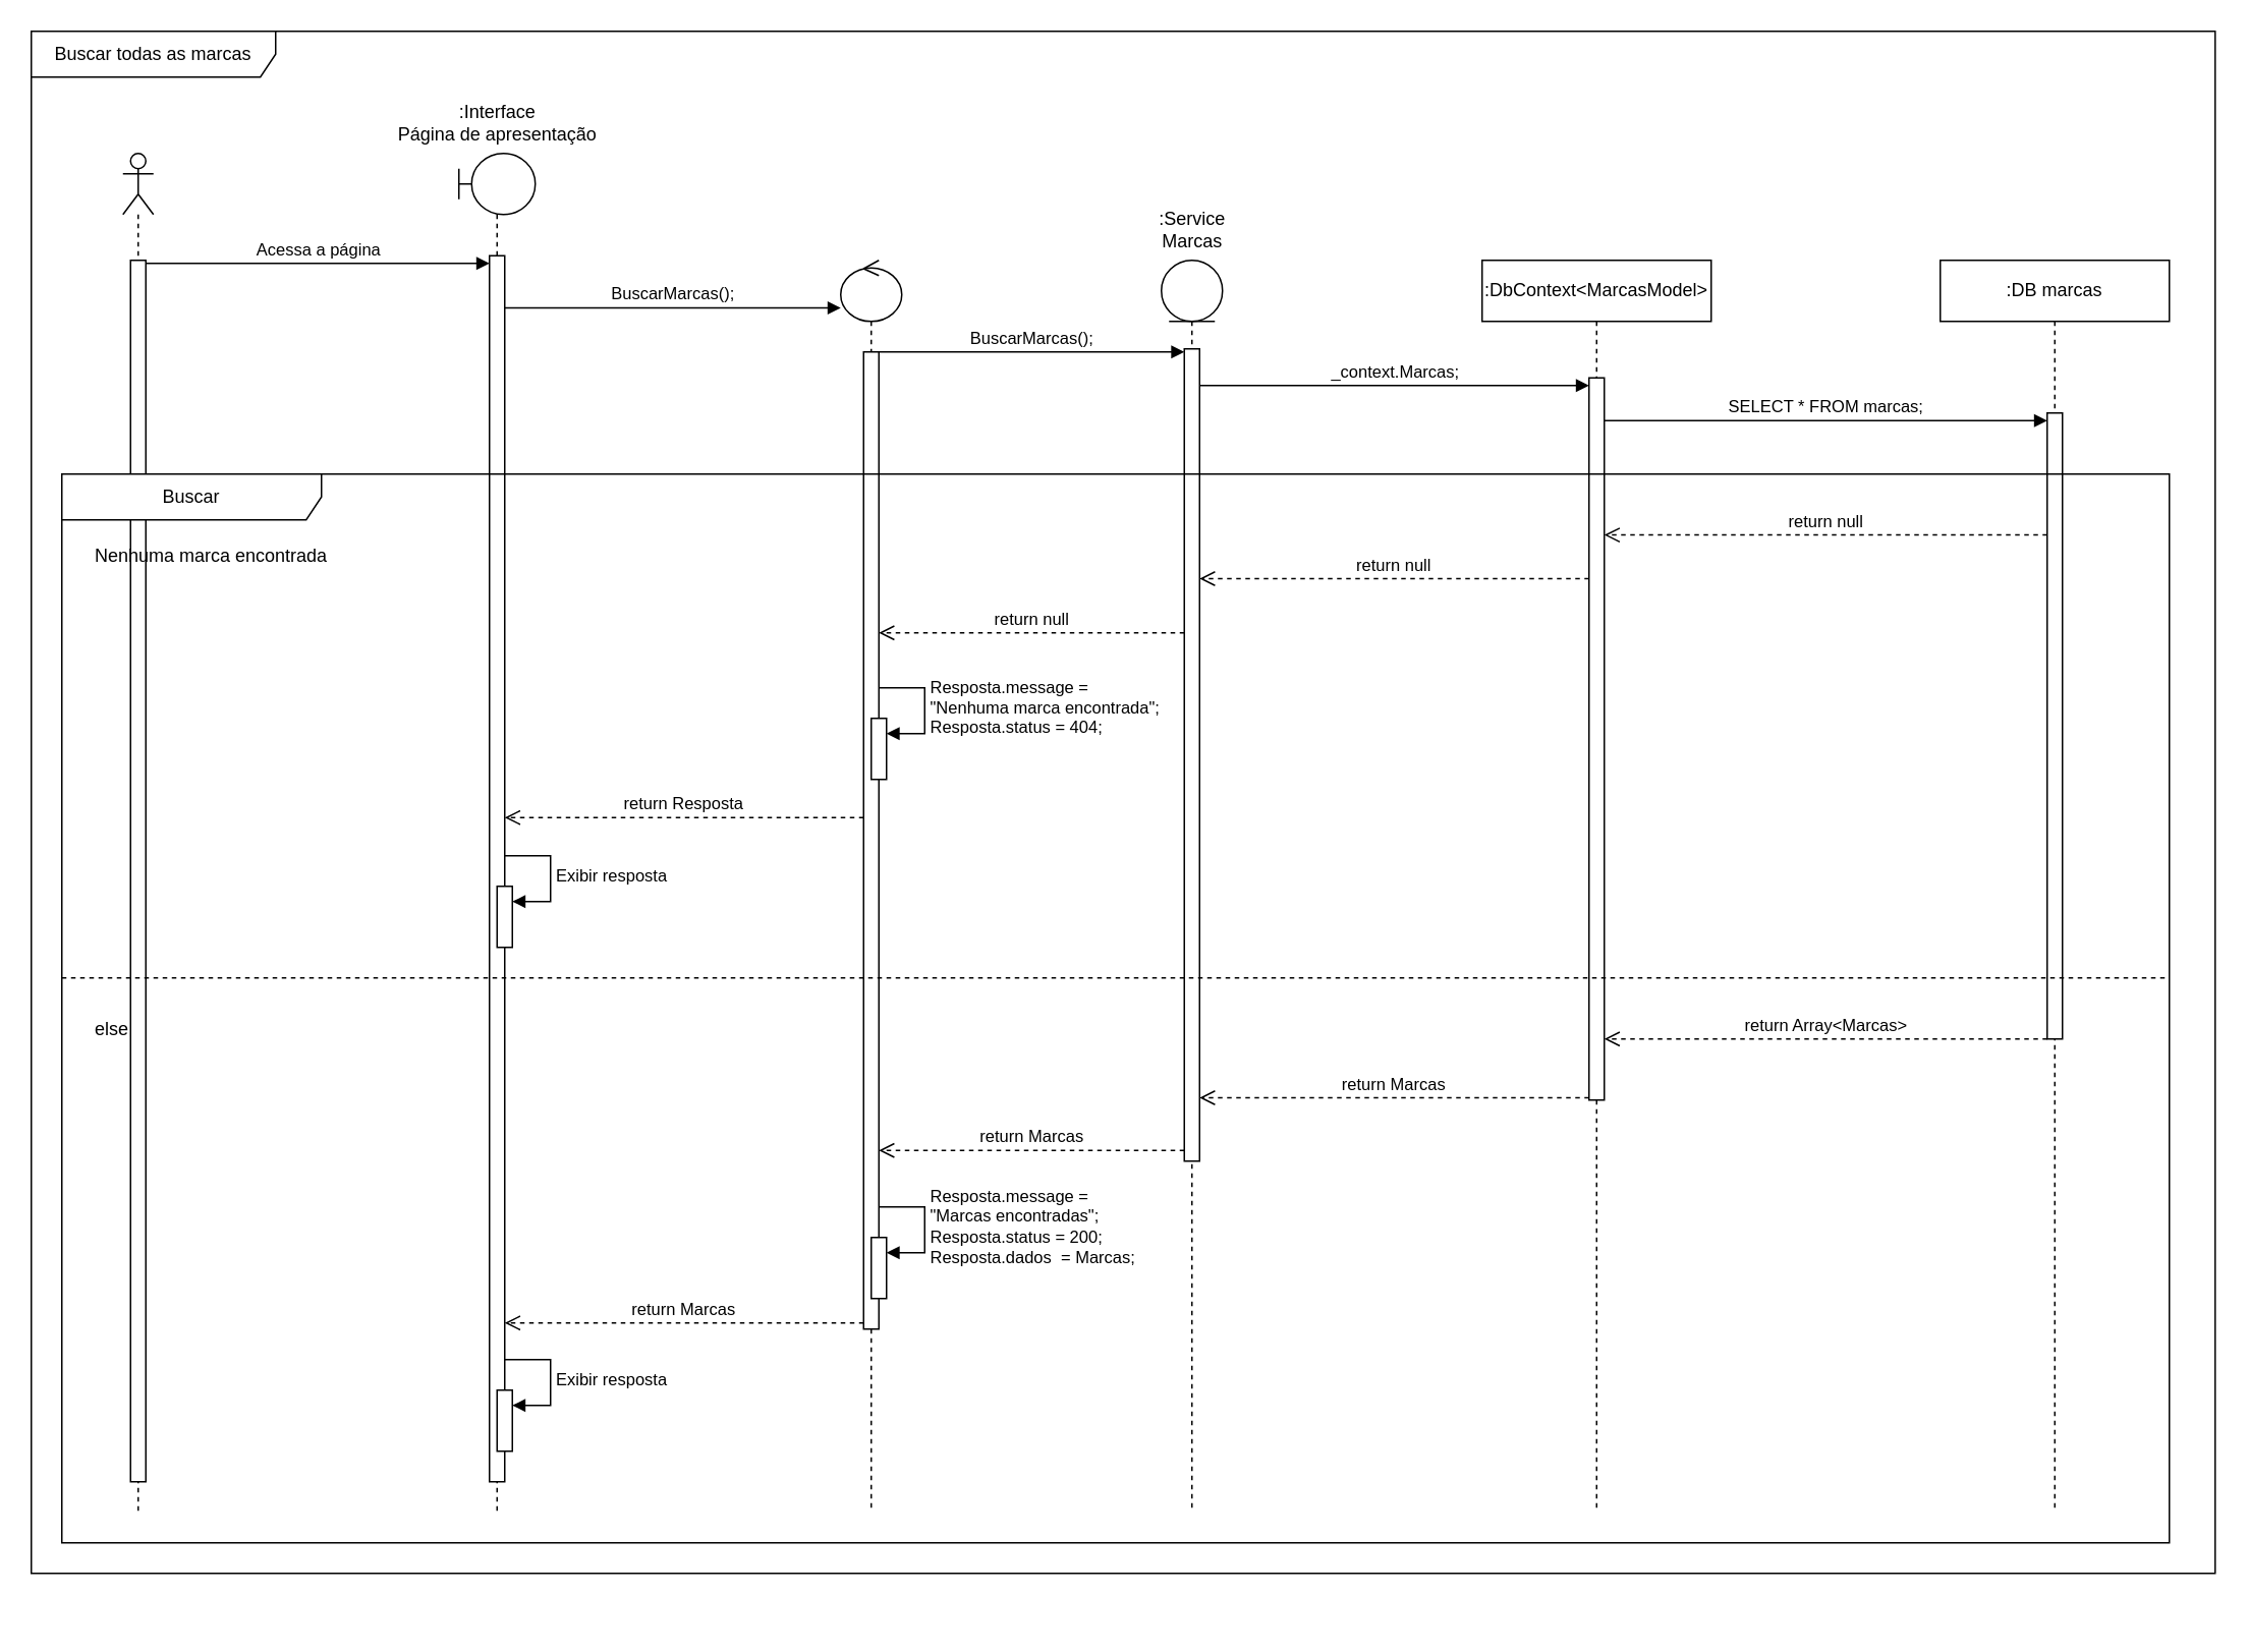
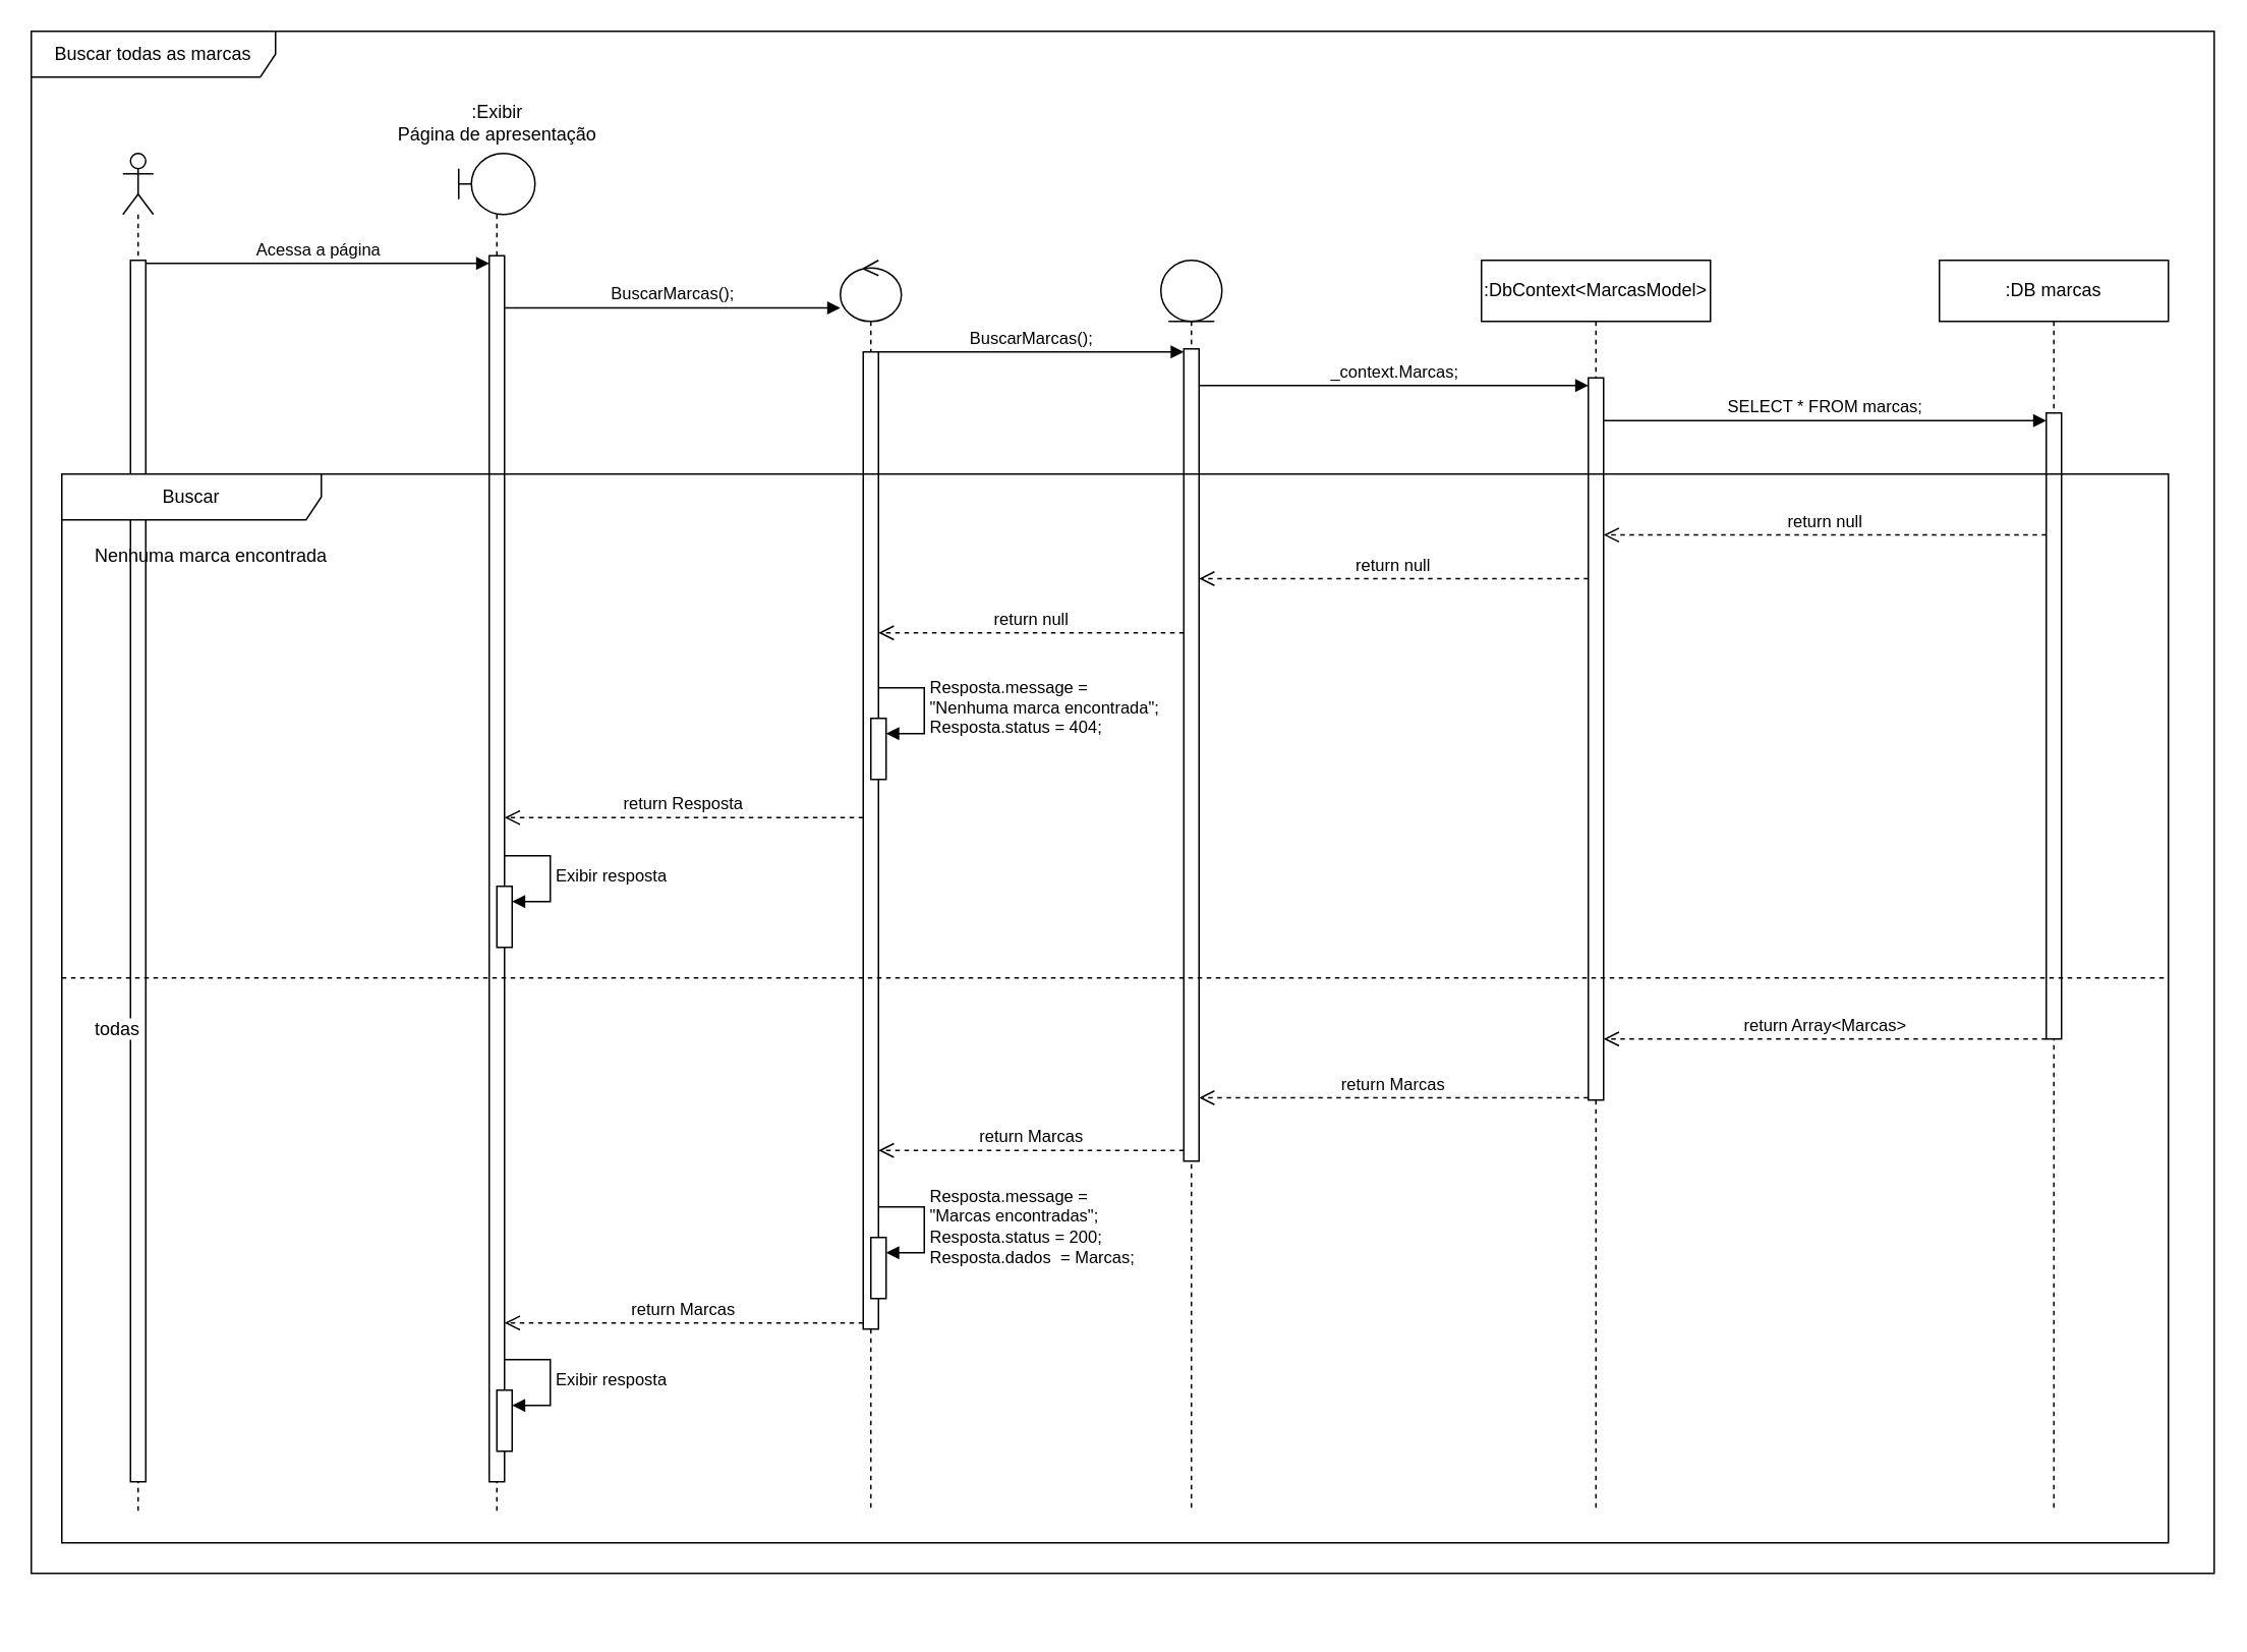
- <mxCell id="9" value=":Interface&lt;div&gt;Página de apresentação&lt;/div&gt;" style="text;html=1;align=center;verticalAlign=middle;resizable=0;points=[];autosize=1;strokeColor=none;fillColor=none;" parent="6" vertex="1"><mxGeometry width="150" height="40" as="geometry" /></mxCell>
+ <mxCell id="9" value=":Exibir&lt;div&gt;Página de apresentação&lt;/div&gt;" style="text;html=1;align=center;verticalAlign=middle;resizable=0;points=[];autosize=1;strokeColor=none;fillColor=none;" parent="6" vertex="1"><mxGeometry width="150" height="40" as="geometry" /></mxCell>
- <mxCell id="19" value=":Service&lt;div&gt;Marcas&lt;/div&gt;" style="text;html=1;align=center;verticalAlign=middle;resizable=0;points=[];autosize=1;strokeColor=none;fillColor=none;" parent="16" vertex="1"><mxGeometry width="70" height="40" as="geometry" /></mxCell>
- <mxCell id="33" value="else" style="line;strokeWidth=1;dashed=1;labelPosition=center;verticalLabelPosition=bottom;align=left;verticalAlign=top;spacingLeft=20;spacingTop=15;html=1;whiteSpace=wrap;" parent="31" vertex="1"><mxGeometry y="325" width="1380" height="10" as="geometry" /></mxCell>
+ <mxCell id="33" value="todas" style="line;strokeWidth=1;dashed=1;labelPosition=center;verticalLabelPosition=bottom;align=left;verticalAlign=top;spacingLeft=20;spacingTop=15;html=1;whiteSpace=wrap;" parent="31" vertex="1"><mxGeometry y="325" width="1380" height="10" as="geometry" /></mxCell>
